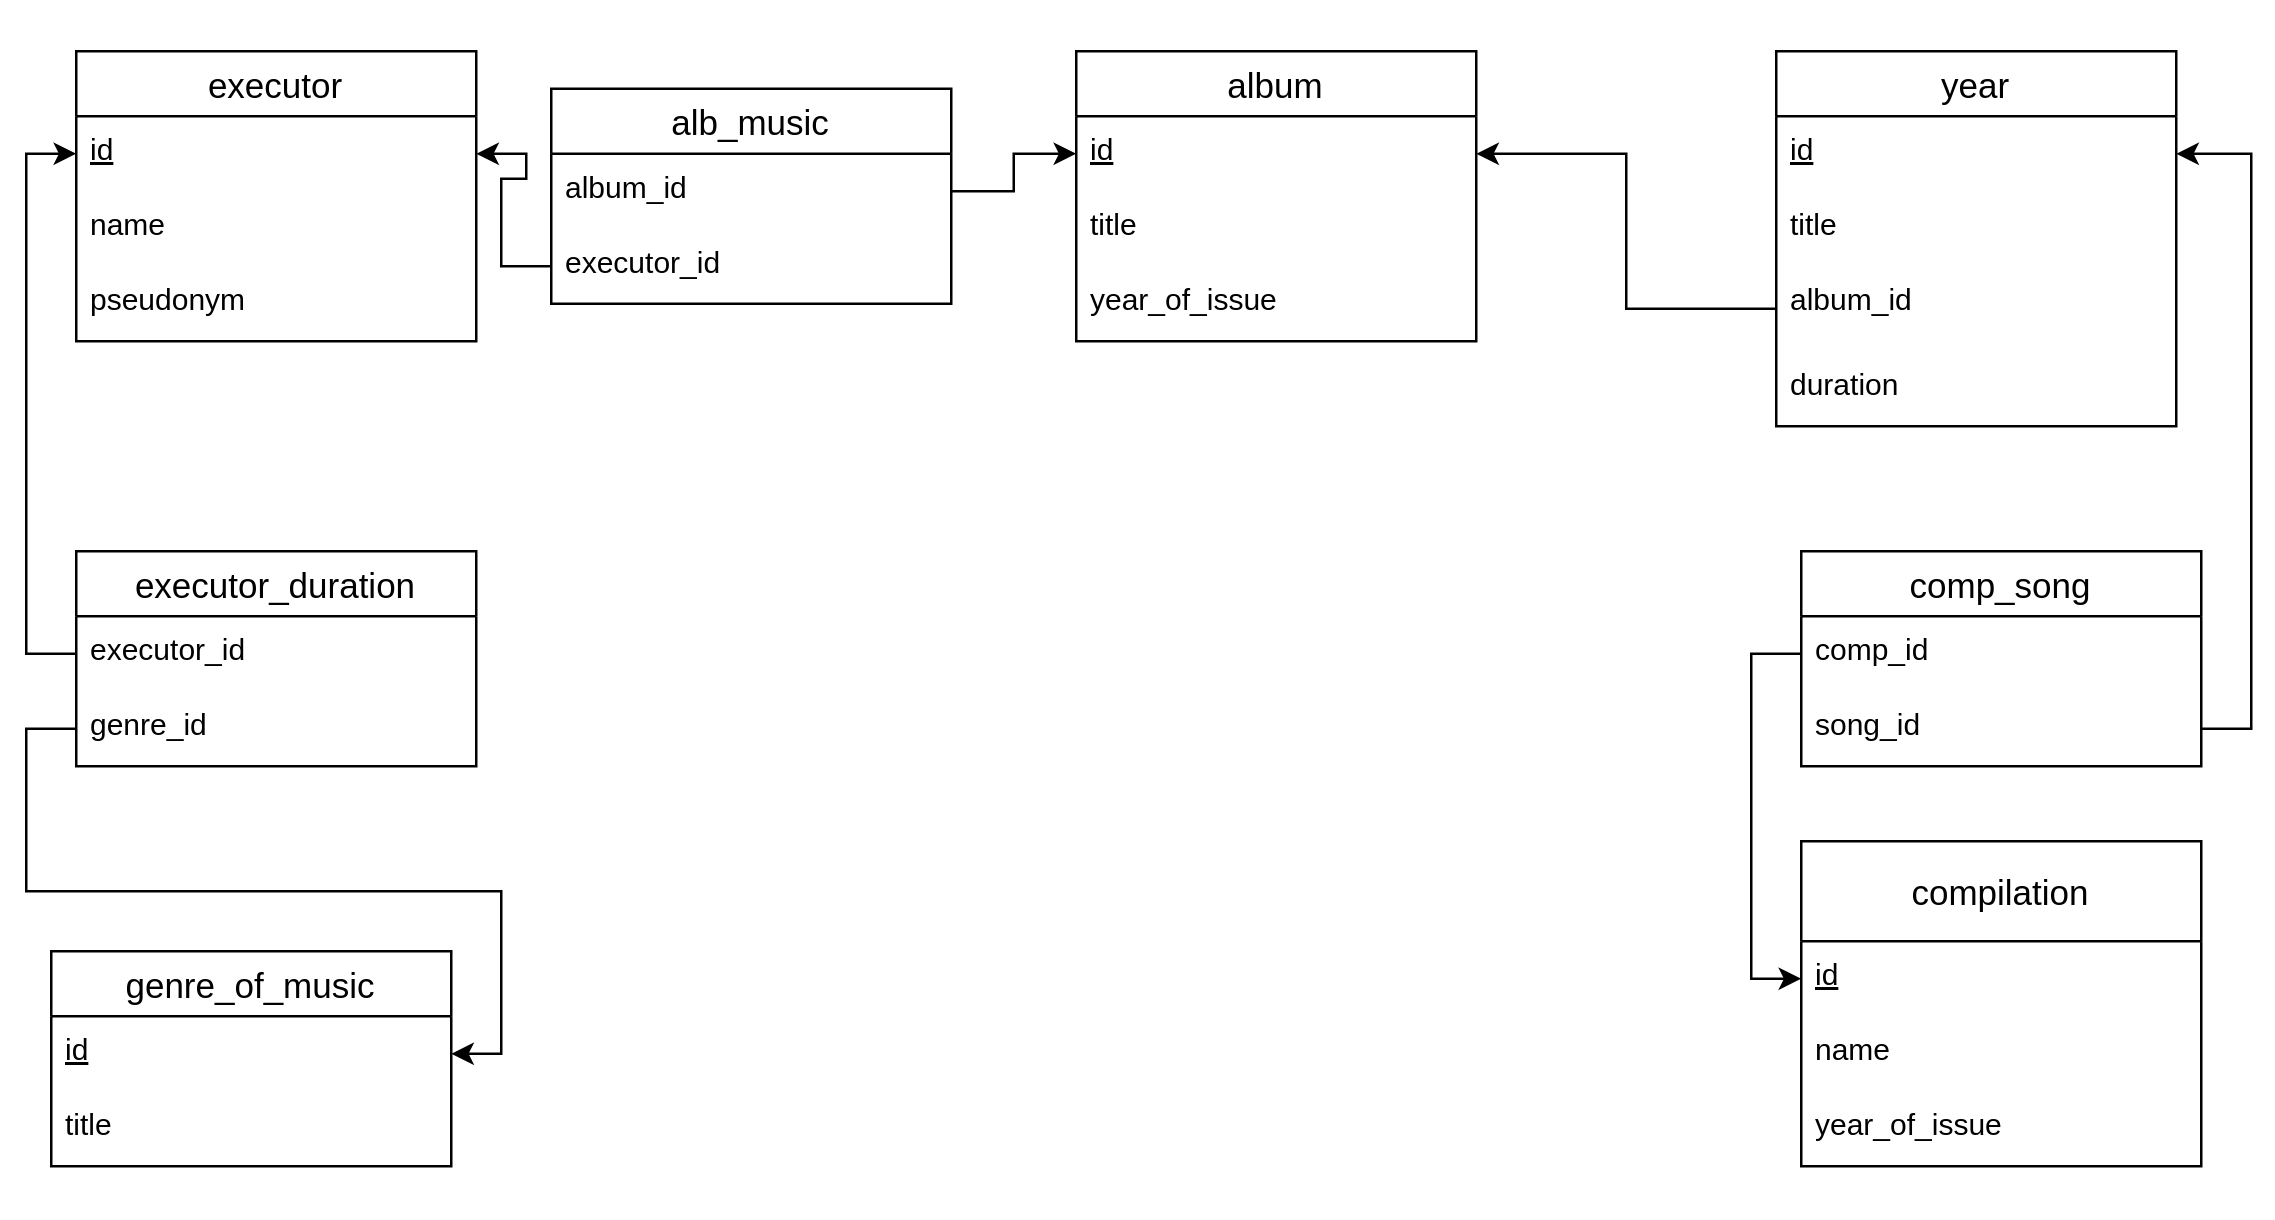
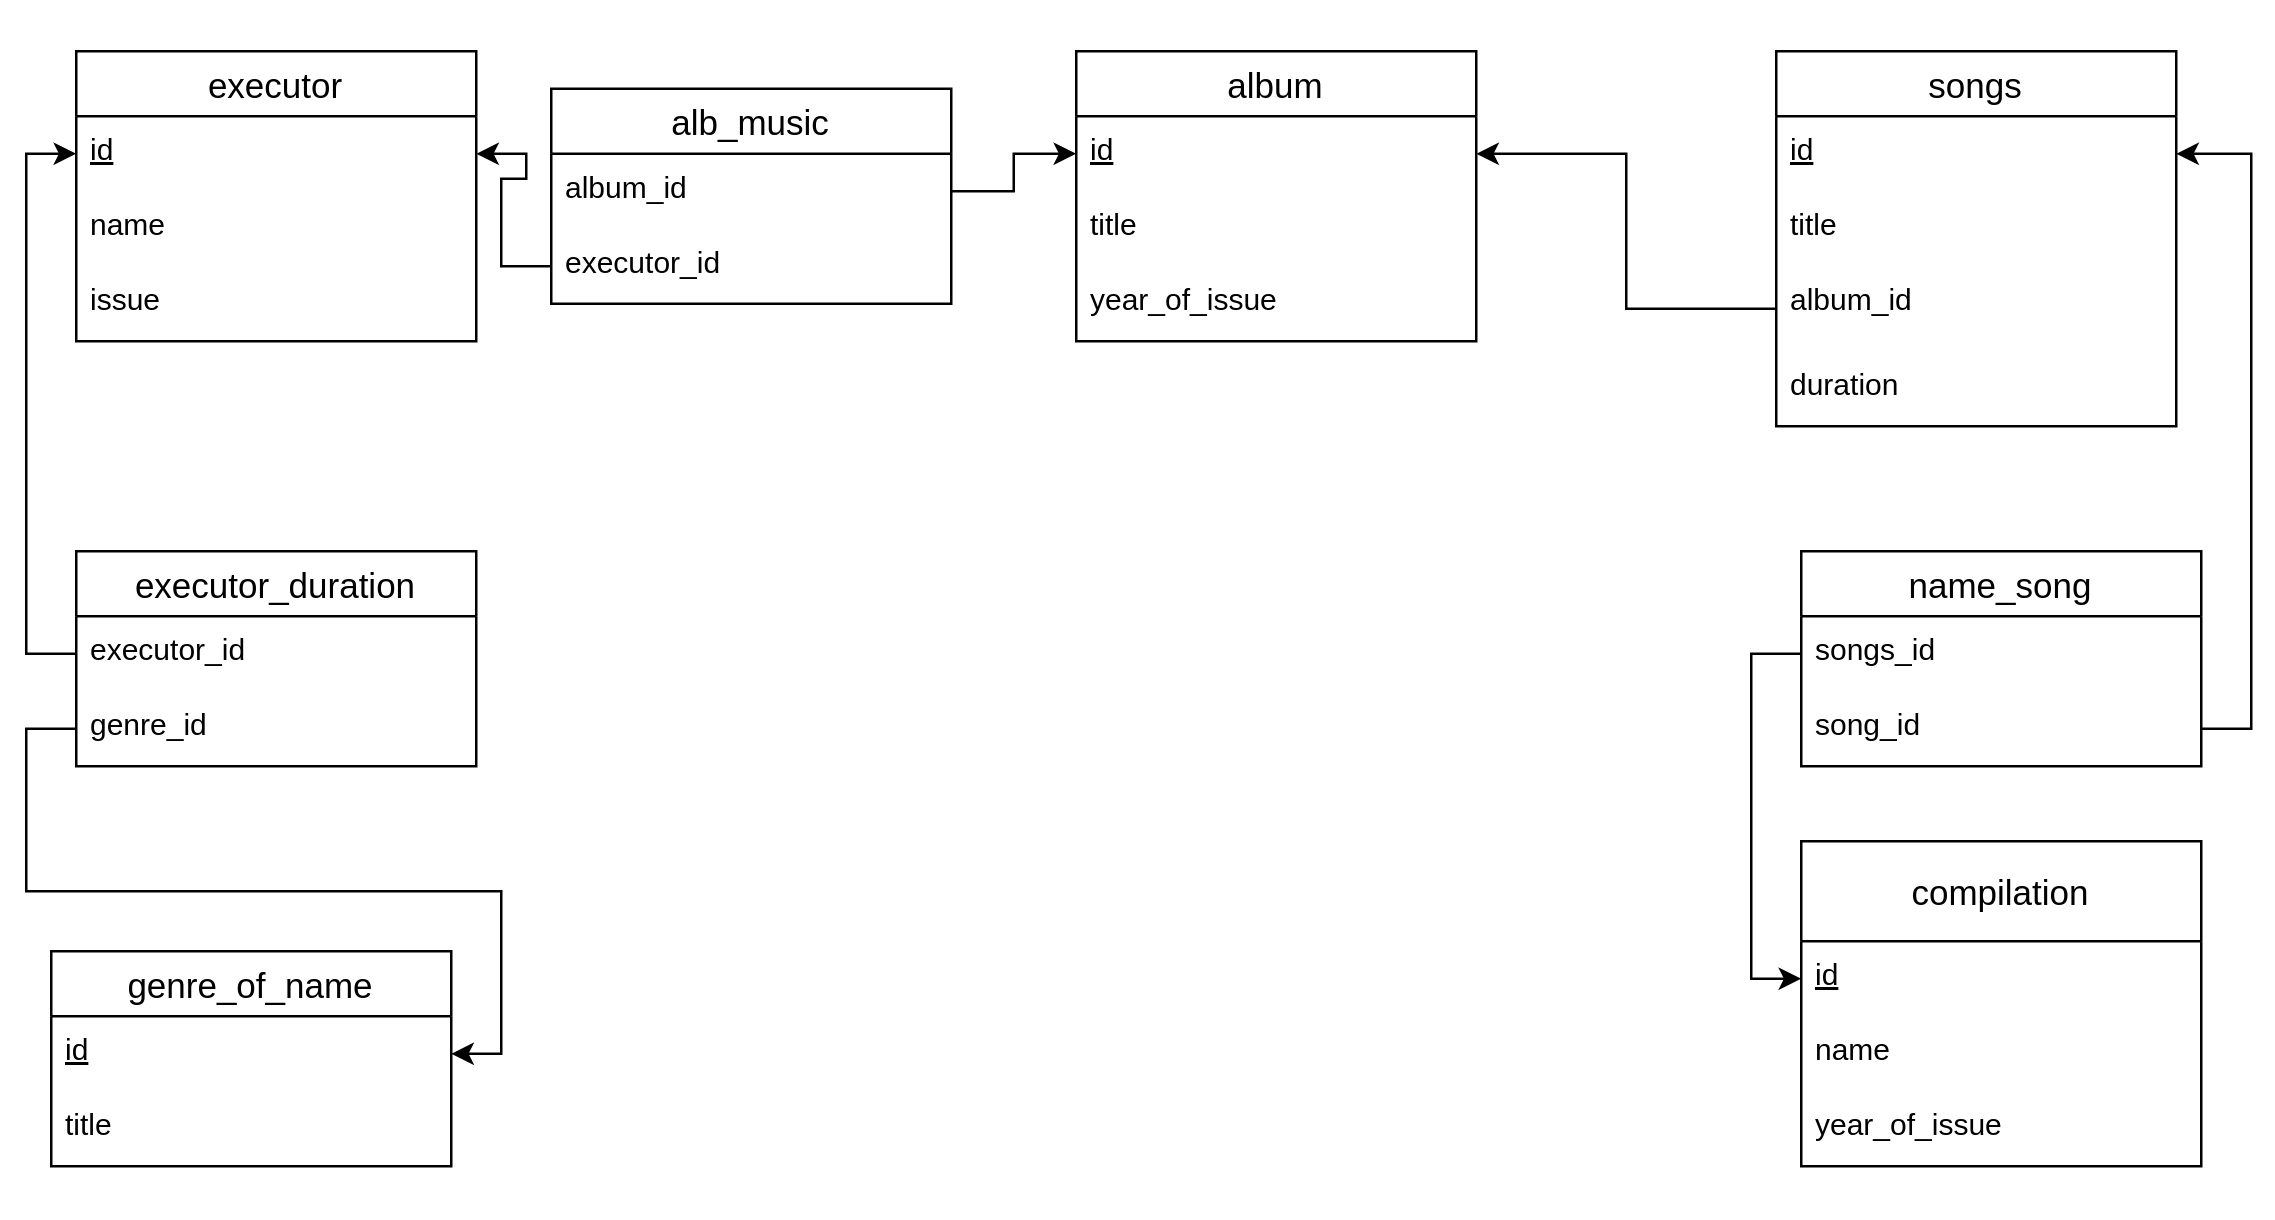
- <mxCell id="11" value="year" style="swimlane;fontStyle=0;childLayout=stackLayout;horizontal=1;startSize=26;horizontalStack=0;resizeParent=1;resizeParentMax=0;resizeLast=0;collapsible=1;marginBottom=0;align=center;fontSize=14;" parent="1" vertex="1"><mxGeometry x="710" y="20" width="160" height="150" as="geometry" /></mxCell>
+ <mxCell id="11" value="songs" style="swimlane;fontStyle=0;childLayout=stackLayout;horizontal=1;startSize=26;horizontalStack=0;resizeParent=1;resizeParentMax=0;resizeLast=0;collapsible=1;marginBottom=0;align=center;fontSize=14;" parent="1" vertex="1"><mxGeometry x="710" y="20" width="160" height="150" as="geometry" /></mxCell>
- <mxCell id="5" value="pseudonym" style="text;strokeColor=none;fillColor=none;spacingLeft=4;spacingRight=4;overflow=hidden;rotatable=0;points=[[0,0.5],[1,0.5]];portConstraint=eastwest;fontSize=12;" parent="2" vertex="1"><mxGeometry y="86" width="160" height="30" as="geometry" /></mxCell>
+ <mxCell id="5" value="issue" style="text;strokeColor=none;fillColor=none;spacingLeft=4;spacingRight=4;overflow=hidden;rotatable=0;points=[[0,0.5],[1,0.5]];portConstraint=eastwest;fontSize=12;" parent="2" vertex="1"><mxGeometry y="86" width="160" height="30" as="geometry" /></mxCell>
- <mxCell id="31" value="comp_song" style="swimlane;fontStyle=0;childLayout=stackLayout;horizontal=1;startSize=26;horizontalStack=0;resizeParent=1;resizeParentMax=0;resizeLast=0;collapsible=1;marginBottom=0;align=center;fontSize=14;" vertex="1" parent="1"><mxGeometry x="720" y="220" width="160" height="86" as="geometry" /></mxCell>
+ <mxCell id="31" value="name_song" style="swimlane;fontStyle=0;childLayout=stackLayout;horizontal=1;startSize=26;horizontalStack=0;resizeParent=1;resizeParentMax=0;resizeLast=0;collapsible=1;marginBottom=0;align=center;fontSize=14;" vertex="1" parent="1"><mxGeometry x="720" y="220" width="160" height="86" as="geometry" /></mxCell>
- <mxCell id="32" value="comp_id" style="text;strokeColor=none;fillColor=none;spacingLeft=4;spacingRight=4;overflow=hidden;rotatable=0;points=[[0,0.5],[1,0.5]];portConstraint=eastwest;fontSize=12;" vertex="1" parent="31"><mxGeometry y="26" width="160" height="30" as="geometry" /></mxCell>
+ <mxCell id="32" value="songs_id" style="text;strokeColor=none;fillColor=none;spacingLeft=4;spacingRight=4;overflow=hidden;rotatable=0;points=[[0,0.5],[1,0.5]];portConstraint=eastwest;fontSize=12;" vertex="1" parent="31"><mxGeometry y="26" width="160" height="30" as="geometry" /></mxCell>
- <mxCell id="16" value="genre_of_music" style="swimlane;fontStyle=0;childLayout=stackLayout;horizontal=1;startSize=26;horizontalStack=0;resizeParent=1;resizeParentMax=0;resizeLast=0;collapsible=1;marginBottom=0;align=center;fontSize=14;" parent="1" vertex="1"><mxGeometry x="20" y="380" width="160" height="86" as="geometry" /></mxCell>
+ <mxCell id="16" value="genre_of_name" style="swimlane;fontStyle=0;childLayout=stackLayout;horizontal=1;startSize=26;horizontalStack=0;resizeParent=1;resizeParentMax=0;resizeLast=0;collapsible=1;marginBottom=0;align=center;fontSize=14;" parent="1" vertex="1"><mxGeometry x="20" y="380" width="160" height="86" as="geometry" /></mxCell>
